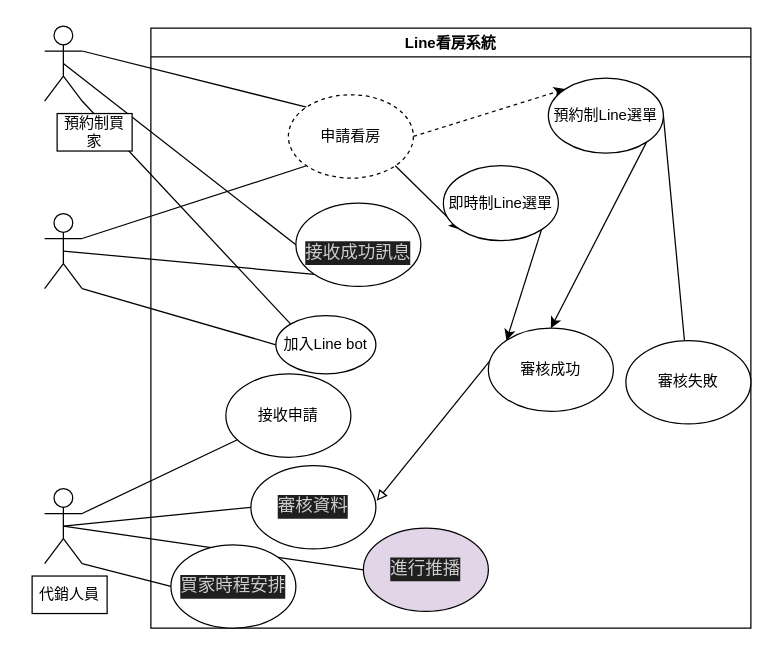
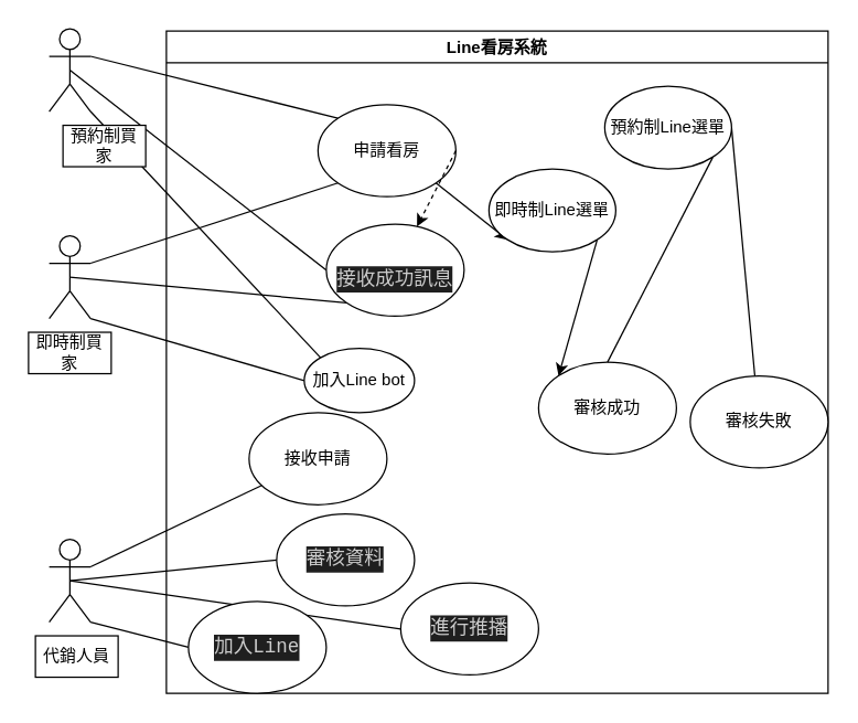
- <mxCell id="21" style="edgeStyle=none;html=1;exitX=1;exitY=0.5;exitDx=0;exitDy=0;entryX=0;entryY=0;entryDx=0;entryDy=0;fontSize=12;endArrow=classic;endFill=1;dashed=1;" edge="1" parent="18" source="19" target="27"><mxGeometry relative="1" as="geometry" /></mxCell>
+ <mxCell id="21" style="edgeStyle=none;html=1;exitX=1;exitY=0.5;exitDx=0;exitDy=0;fontSize=12;endArrow=classic;endFill=1;dashed=1;" edge="1" parent="18" source="19" target="28"><mxGeometry relative="1" as="geometry" /></mxCell>
- <mxCell id="19" value="申請看房" style="ellipse;whiteSpace=wrap;html=1;fontSize=12;dashed=1;" vertex="1" parent="18"><mxGeometry x="110" y="53.33" width="100" height="66.67" as="geometry" /></mxCell>
+ <mxCell id="19" value="申請看房" style="ellipse;whiteSpace=wrap;html=1;fontSize=12;" vertex="1" parent="18"><mxGeometry x="110" y="53.33" width="100" height="66.67" as="geometry" /></mxCell>
- <mxCell id="30" value="即時制Line選單" style="ellipse;whiteSpace=wrap;html=1;fontSize=12;" vertex="1" parent="18"><mxGeometry x="234" y="110" width="92" height="60" as="geometry" /></mxCell>
+ <mxCell id="30" value="即時制Line選單" style="ellipse;whiteSpace=wrap;html=1;fontSize=12;" vertex="1" parent="18"><mxGeometry x="234" y="100" width="92" height="60" as="geometry" /></mxCell>
- <mxCell id="25" style="edgeStyle=none;html=1;exitX=1;exitY=1;exitDx=0;exitDy=0;entryX=0.5;entryY=0;entryDx=0;entryDy=0;fontSize=12;endArrow=classic;endFill=1;" edge="1" parent="18" source="27" target="24"><mxGeometry relative="1" as="geometry" /></mxCell>
+ <mxCell id="25" style="edgeStyle=none;html=1;exitX=1;exitY=1;exitDx=0;exitDy=0;entryX=0.5;entryY=0;entryDx=0;entryDy=0;fontSize=12;endArrow=none;endFill=1;" edge="1" parent="18" source="27" target="24"><mxGeometry relative="1" as="geometry" /></mxCell>
+ <mxCell id="16" value="即時制買家" style="rounded=0;whiteSpace=wrap;html=1;fontSize=12;" vertex="1" parent="1"><mxGeometry x="20" y="240.33" width="60" height="30" as="geometry" /></mxCell>
- <mxCell id="23" style="edgeStyle=none;html=1;exitX=0;exitY=0;exitDx=0;exitDy=0;entryX=1.007;entryY=0.422;entryDx=0;entryDy=0;entryPerimeter=0;fontSize=12;endArrow=block;endFill=0;startArrow=none;startFill=0;" edge="1" parent="18" source="24" target="33"><mxGeometry relative="1" as="geometry" /></mxCell>
- <mxCell id="31" value="&lt;div style=&quot;color: rgb(204, 204, 204); background-color: rgb(31, 31, 31); font-family: Consolas, &amp;quot;Courier New&amp;quot;, monospace; font-size: 14px; line-height: 19px;&quot;&gt;&lt;div style=&quot;line-height: 19px;&quot;&gt;進行推播&lt;/div&gt;&lt;/div&gt;" style="ellipse;whiteSpace=wrap;html=1;fontSize=12;fillColor=#e1d5e7;" vertex="1" parent="18"><mxGeometry x="170" y="400" width="100" height="66.67" as="geometry" /></mxCell>
+ <mxCell id="31" value="&lt;div style=&quot;color: rgb(204, 204, 204); background-color: rgb(31, 31, 31); font-family: Consolas, &amp;quot;Courier New&amp;quot;, monospace; font-size: 14px; line-height: 19px;&quot;&gt;&lt;div style=&quot;line-height: 19px;&quot;&gt;進行推播&lt;/div&gt;&lt;/div&gt;" style="ellipse;whiteSpace=wrap;html=1;fontSize=12;" vertex="1" parent="18"><mxGeometry x="170" y="400" width="100" height="66.67" as="geometry" /></mxCell>
- <mxCell id="34" value="&lt;div style=&quot;color: rgb(204, 204, 204); background-color: rgb(31, 31, 31); font-family: Consolas, &amp;quot;Courier New&amp;quot;, monospace; font-size: 14px; line-height: 19px;&quot;&gt;&lt;div style=&quot;line-height: 19px;&quot;&gt;買家時程安排&lt;/div&gt;&lt;/div&gt;" style="ellipse;whiteSpace=wrap;html=1;fontSize=12;" vertex="1" parent="18"><mxGeometry x="16.01" y="413.33" width="100" height="66.67" as="geometry" /></mxCell>
+ <mxCell id="34" value="&lt;div style=&quot;color: rgb(204, 204, 204); background-color: rgb(31, 31, 31); font-family: Consolas, &amp;quot;Courier New&amp;quot;, monospace; font-size: 14px; line-height: 19px;&quot;&gt;&lt;div style=&quot;line-height: 19px;&quot;&gt;加入Line&lt;/div&gt;&lt;/div&gt;" style="ellipse;whiteSpace=wrap;html=1;fontSize=12;" vertex="1" parent="18"><mxGeometry x="16.01" y="413.33" width="100" height="66.67" as="geometry" /></mxCell>
